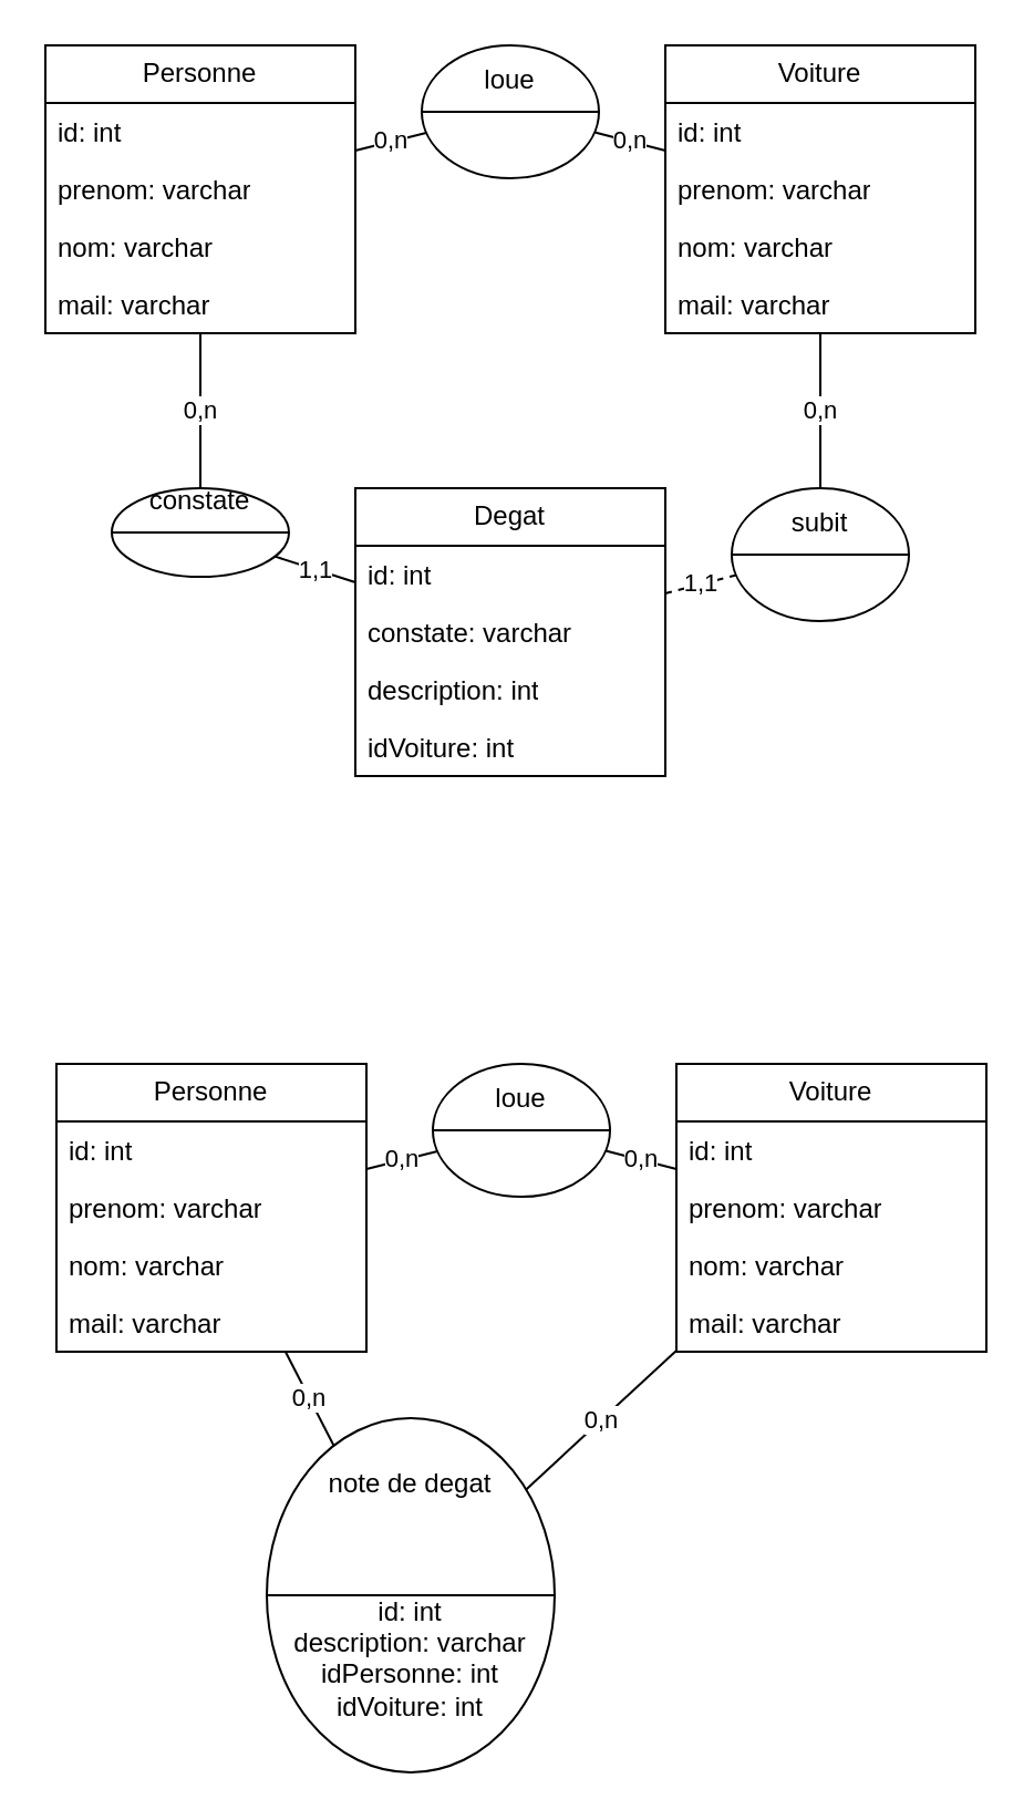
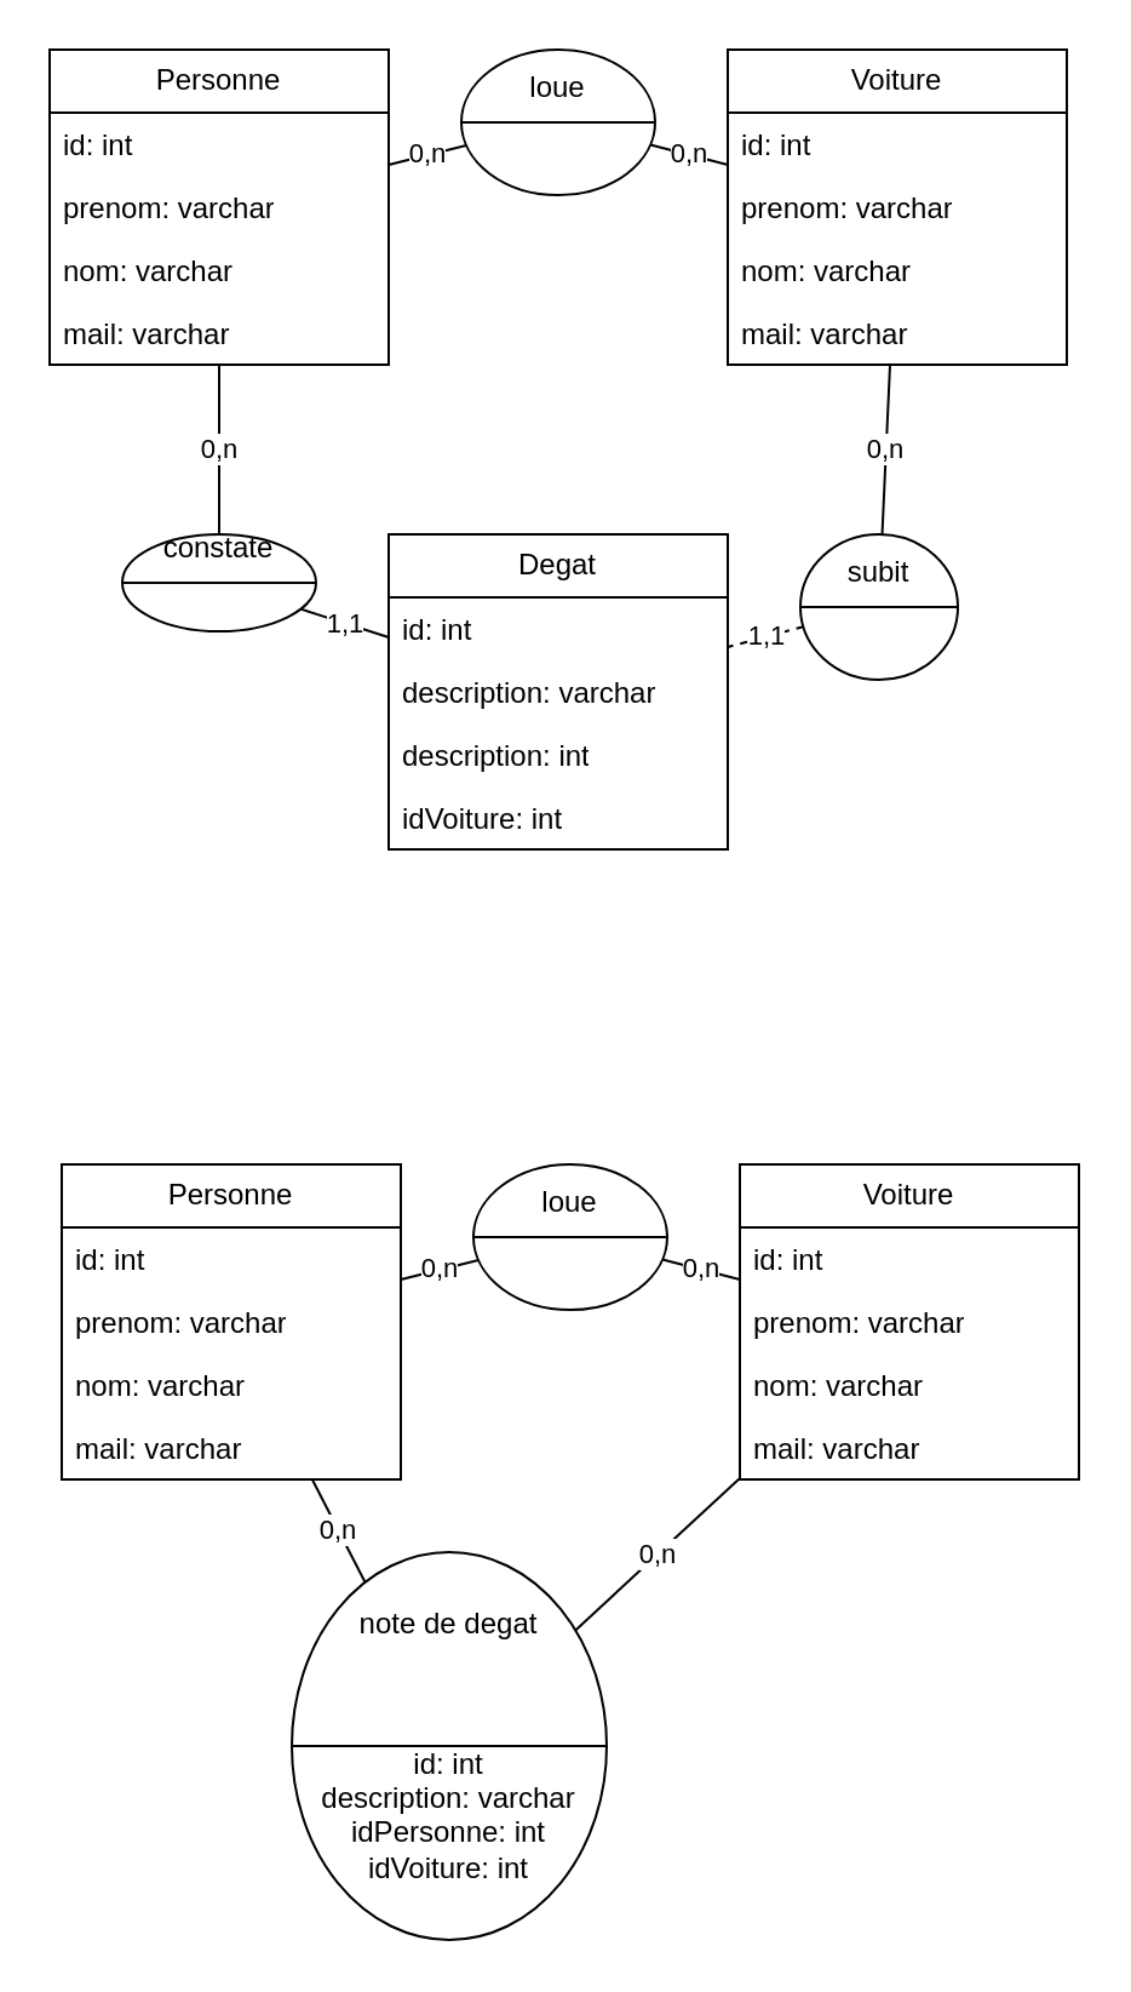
- <mxCell id="37" value="&lt;div&gt;subit&lt;/div&gt;&lt;div&gt;&lt;br&gt;&lt;/div&gt;&lt;div&gt;&lt;br&gt;&lt;/div&gt;" style="shape=lineEllipse;perimeter=ellipsePerimeter;whiteSpace=wrap;html=1;backgroundOutline=1;" parent="1" vertex="1"><mxGeometry x="330" y="220" width="80" height="60" as="geometry" /></mxCell>
+ <mxCell id="37" value="&lt;div&gt;subit&lt;/div&gt;&lt;div&gt;&lt;br&gt;&lt;/div&gt;&lt;div&gt;&lt;br&gt;&lt;/div&gt;" style="shape=lineEllipse;perimeter=ellipsePerimeter;whiteSpace=wrap;html=1;backgroundOutline=1;" parent="1" vertex="1"><mxGeometry x="330" y="220" width="65" height="60" as="geometry" /></mxCell>
- <mxCell id="31" value="constate: varchar" style="text;strokeColor=none;fillColor=none;align=left;verticalAlign=top;spacingLeft=4;spacingRight=4;overflow=hidden;rotatable=0;points=[[0,0.5],[1,0.5]];portConstraint=eastwest;whiteSpace=wrap;html=1;" parent="29" vertex="1"><mxGeometry y="52" width="140" height="26" as="geometry" /></mxCell>
+ <mxCell id="31" value="description: varchar" style="text;strokeColor=none;fillColor=none;align=left;verticalAlign=top;spacingLeft=4;spacingRight=4;overflow=hidden;rotatable=0;points=[[0,0.5],[1,0.5]];portConstraint=eastwest;whiteSpace=wrap;html=1;" parent="29" vertex="1"><mxGeometry y="52" width="140" height="26" as="geometry" /></mxCell>
